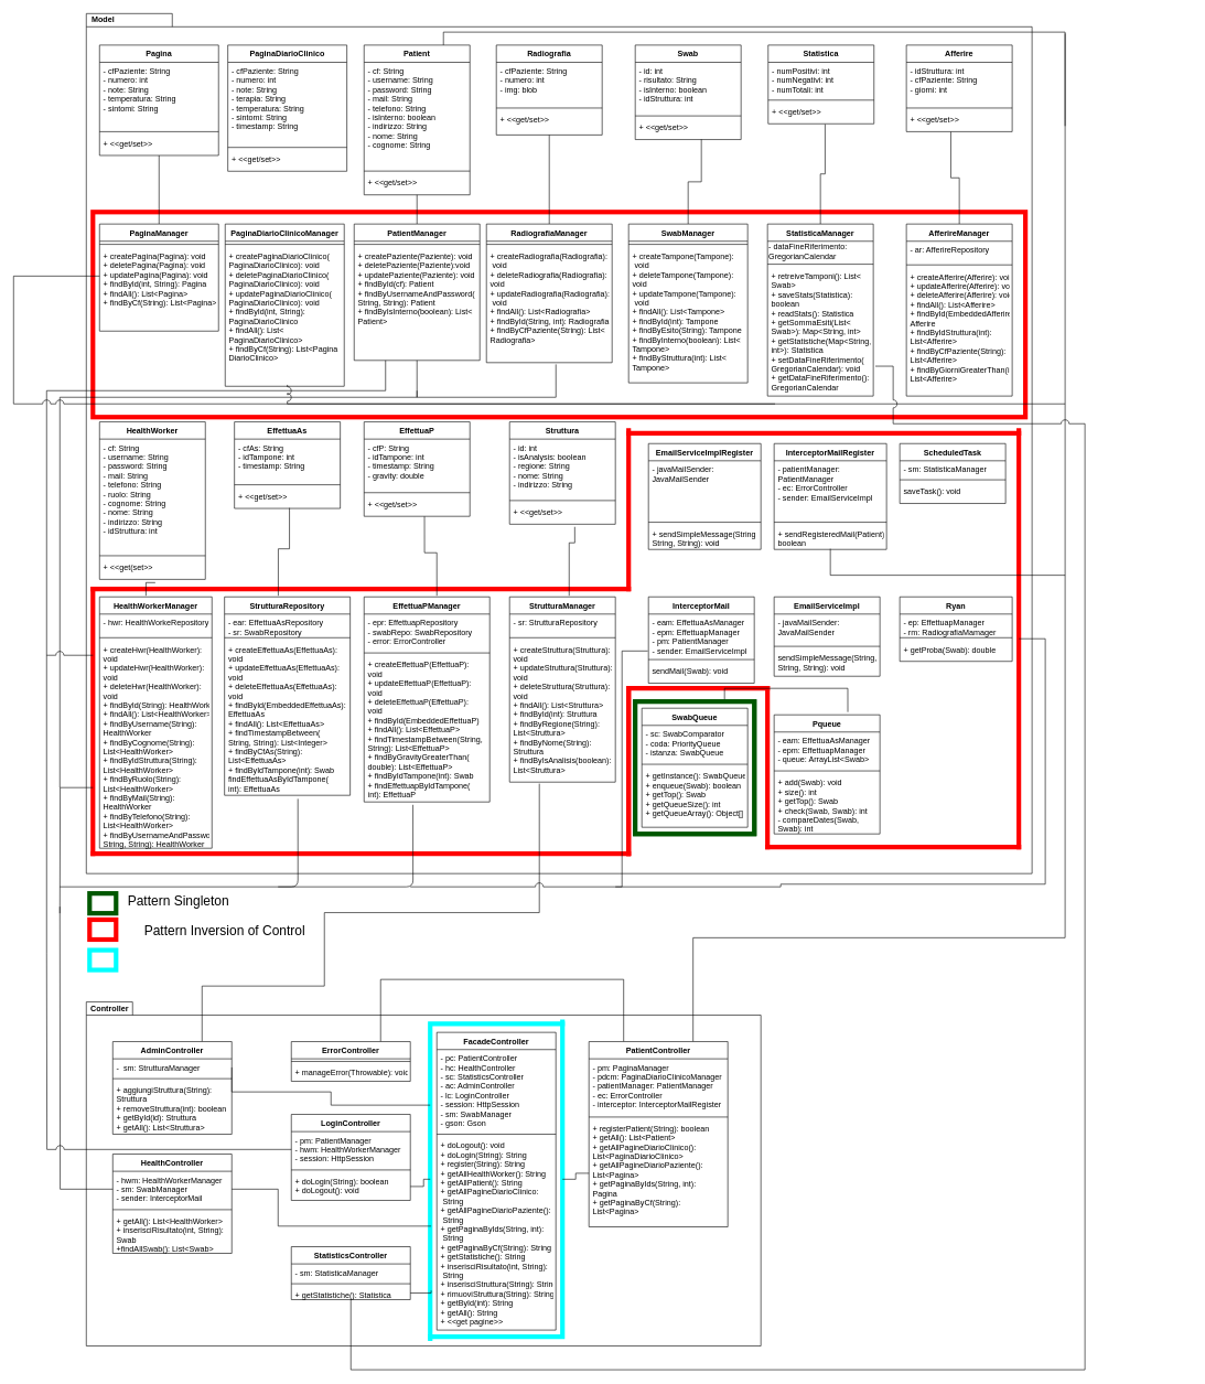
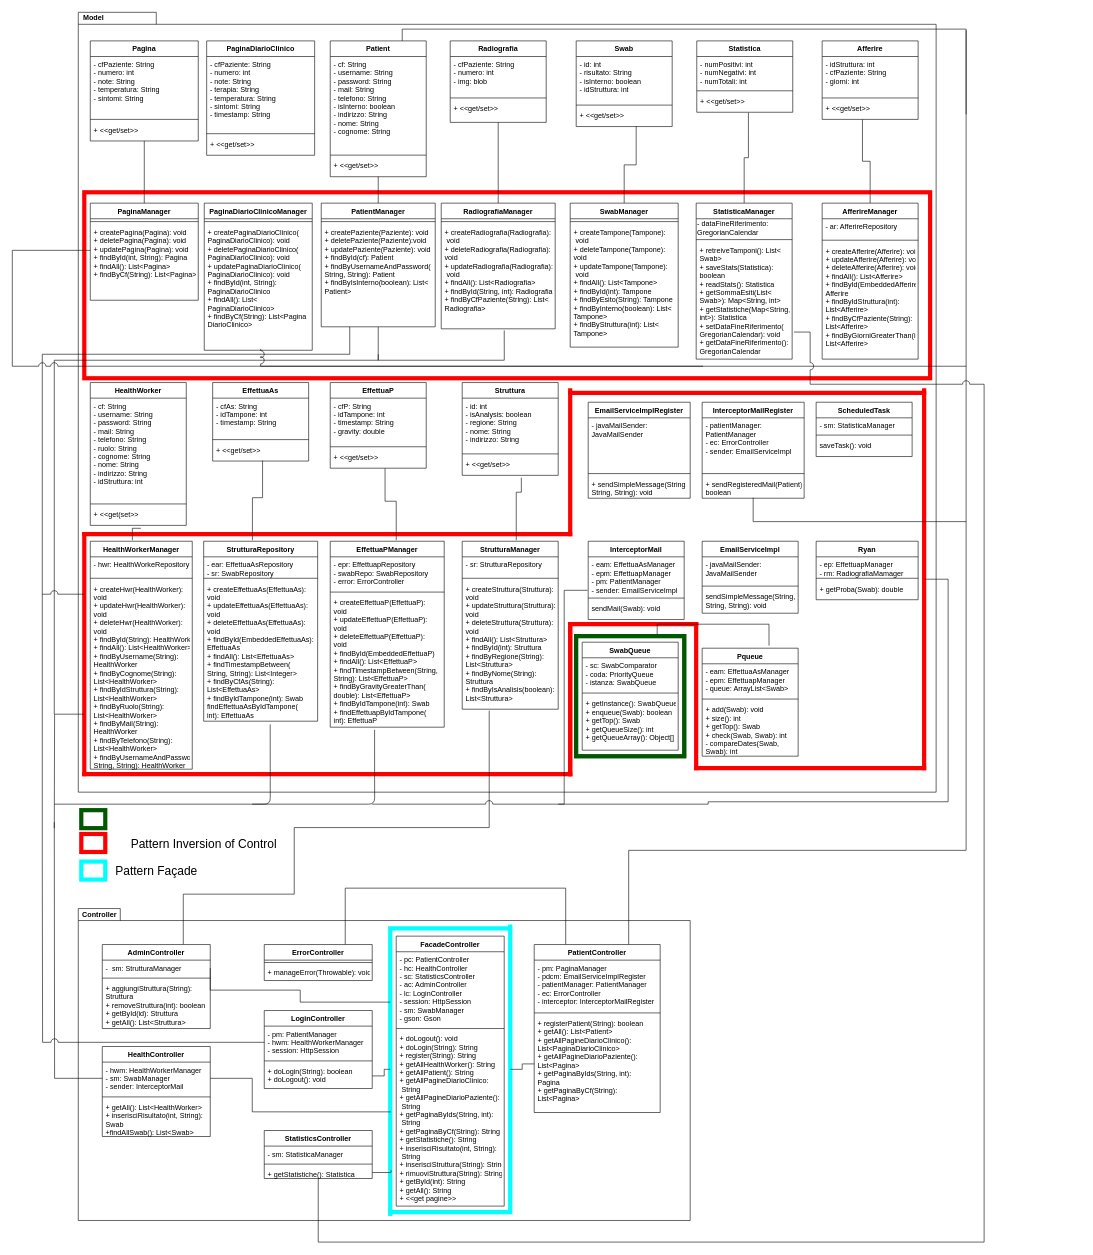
- <mxCell id="55" value="&lt;font style=&quot;font-size: 20px&quot;&gt;Pattern Singleton&lt;/font&gt;" style="text;html=1;align=center;verticalAlign=middle;resizable=0;points=[];autosize=1;" vertex="1" parent="2"><mxGeometry x="54" y="1330" width="170" height="20" as="geometry" /></mxCell>
+ <mxCell id="185" value="&lt;font style=&quot;font-size: 20px&quot;&gt;Pattern Façade&lt;/font&gt;" style="text;html=1;align=center;verticalAlign=middle;resizable=0;points=[];autosize=1;" vertex="1" parent="1"><mxGeometry x="185" y="1440" width="150" height="20" as="geometry" /></mxCell>
- <mxCell id="178" value="- pm: PaginaManager&#10;- pdcm: PaginaDiarioClinicoManager&#10;- patientManager: PatientManager&#10;- ec: ErrorController&#10;- interceptor: InterceptorMailRegister" style="text;strokeColor=none;fillColor=none;align=left;verticalAlign=top;spacingLeft=4;spacingRight=4;overflow=hidden;rotatable=0;points=[[0,0.5],[1,0.5]];portConstraint=eastwest;" parent="177" vertex="1"><mxGeometry y="26" width="210" height="84" as="geometry" /></mxCell>
+ <mxCell id="178" value="- pm: PaginaManager&#10;- pdcm: EmailServiceImplRegister&#10;- patientManager: PatientManager&#10;- ec: ErrorController&#10;- interceptor: InterceptorMailRegister" style="text;strokeColor=none;fillColor=none;align=left;verticalAlign=top;spacingLeft=4;spacingRight=4;overflow=hidden;rotatable=0;points=[[0,0.5],[1,0.5]];portConstraint=eastwest;" parent="177" vertex="1"><mxGeometry y="26" width="210" height="84" as="geometry" /></mxCell>
